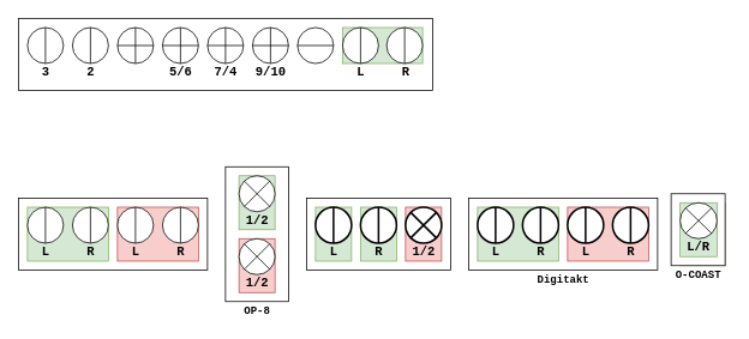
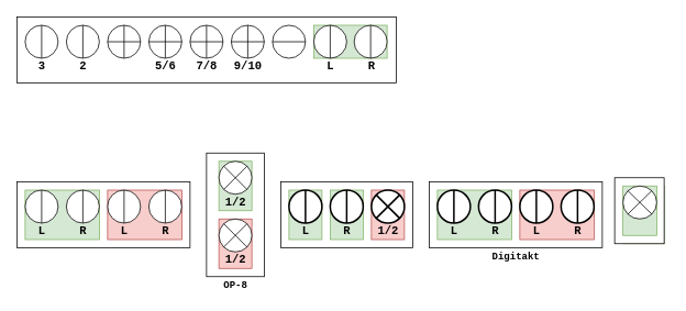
- <mxCell id="16" value="7/4" style="text;html=1;resizable=0;autosize=1;align=center;verticalAlign=middle;points=[];fillColor=none;strokeColor=none;rounded=0;fontFamily=Courier New;fontStyle=1;fontSize=14;" vertex="1" parent="14"><mxGeometry y="40" width="40" height="20" as="geometry" /></mxCell>
+ <mxCell id="16" value="7/8" style="text;html=1;resizable=0;autosize=1;align=center;verticalAlign=middle;points=[];fillColor=none;strokeColor=none;rounded=0;fontFamily=Courier New;fontStyle=1;fontSize=14;" vertex="1" parent="14"><mxGeometry y="40" width="40" height="20" as="geometry" /></mxCell>
- <mxCell id="82" value="&lt;b&gt;L/R&lt;/b&gt;" style="text;html=1;resizable=0;autosize=1;align=center;verticalAlign=middle;points=[];fillColor=none;strokeColor=none;rounded=0;fontFamily=Courier New;fontSize=14;" vertex="1" parent="80"><mxGeometry y="40" width="40" height="20" as="geometry" /></mxCell>
- <mxCell id="83" value="&lt;font style=&quot;font-size: 12px&quot;&gt;&lt;b&gt;O-COAST&lt;/b&gt;&lt;/font&gt;" style="text;html=1;resizable=0;autosize=1;align=center;verticalAlign=middle;points=[];fillColor=none;strokeColor=none;rounded=0;fontFamily=Courier New;fontSize=14;" vertex="1" parent="77"><mxGeometry y="70" width="70" height="20" as="geometry" /></mxCell>
